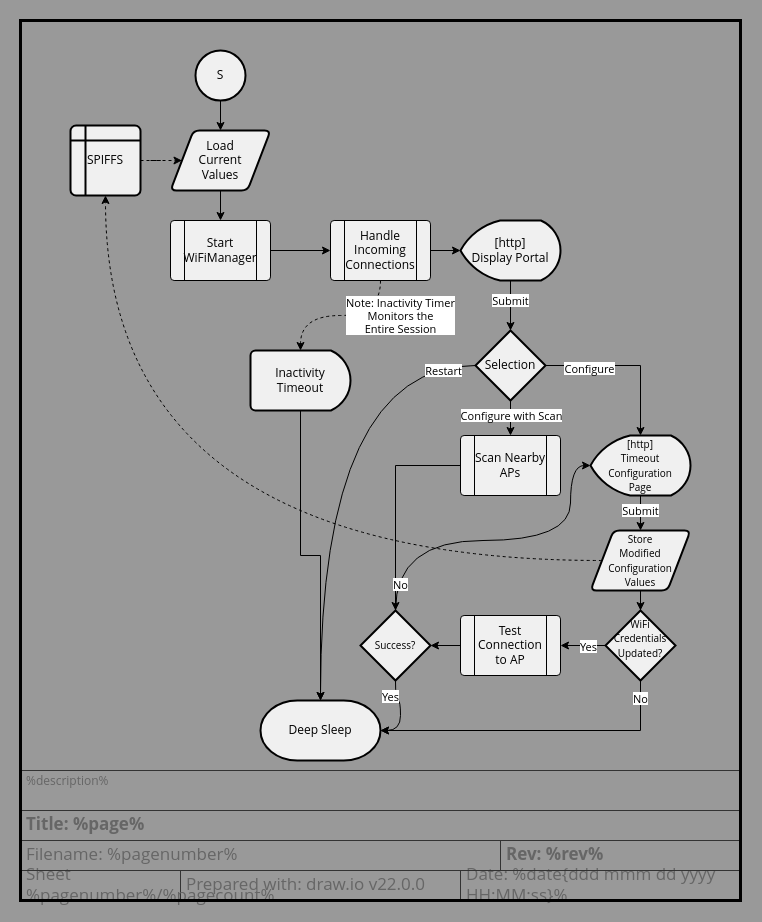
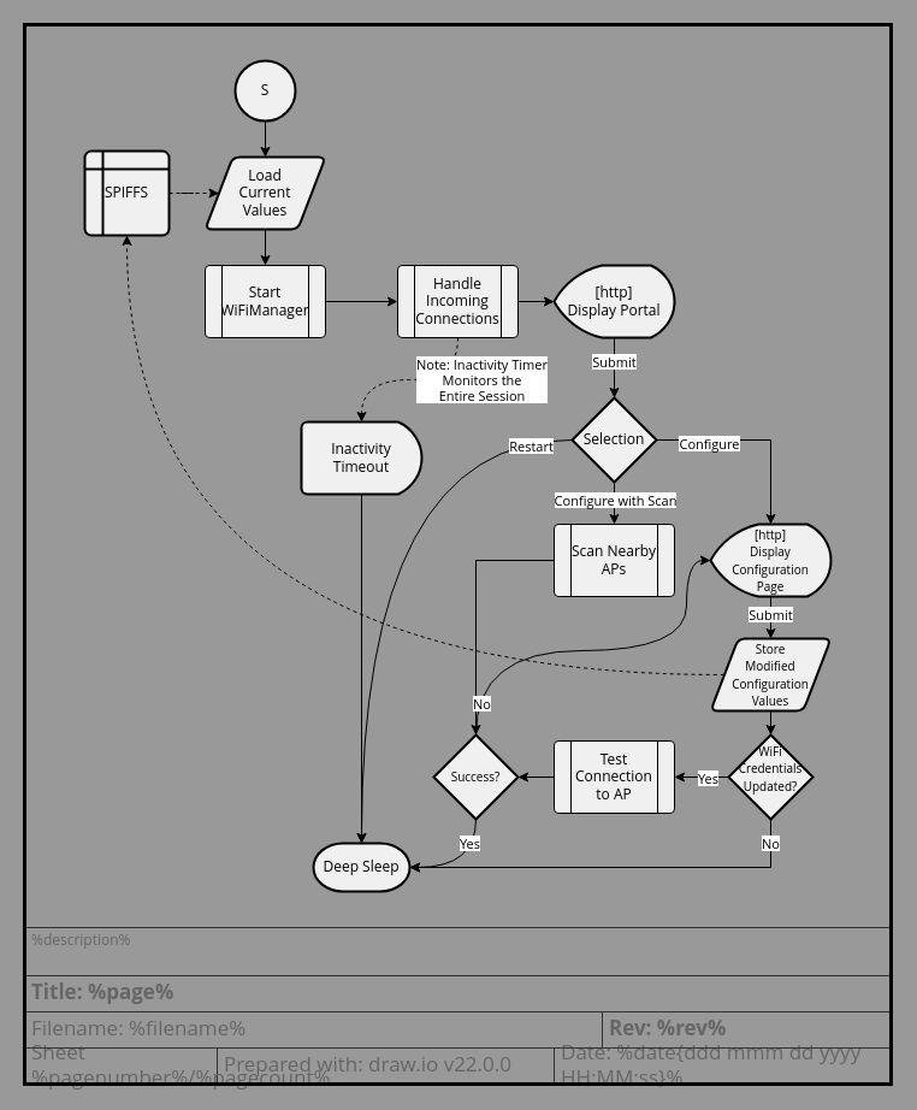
- <mxCell id="34" value="&lt;font style=&quot;font-size: 10px;&quot;&gt;[http]&lt;br&gt;Timeout&lt;br&gt;Configuration&lt;br&gt;Page&lt;/font&gt;" style="strokeWidth=2;html=1;shape=mxgraph.flowchart.display;whiteSpace=wrap;fontFamily=Open Sans;fillColor=#F0F0F0;" vertex="1" parent="11"><mxGeometry x="590" y="435" width="100" height="60" as="geometry" /></mxCell>
+ <mxCell id="34" value="&lt;font style=&quot;font-size: 10px;&quot;&gt;[http]&lt;br&gt;Display&lt;br&gt;Configuration&lt;br&gt;Page&lt;/font&gt;" style="strokeWidth=2;html=1;shape=mxgraph.flowchart.display;whiteSpace=wrap;fontFamily=Open Sans;fillColor=#F0F0F0;" vertex="1" parent="11"><mxGeometry x="590" y="435" width="100" height="60" as="geometry" /></mxCell>
- <mxCell id="12" value="Deep Sleep" style="strokeWidth=2;html=1;shape=mxgraph.flowchart.terminator;whiteSpace=wrap;fontFamily=Open Sans;fillColor=#F0F0F0;" vertex="1" parent="11"><mxGeometry x="260" y="700" width="120" height="60" as="geometry" /></mxCell>
+ <mxCell id="12" value="Deep Sleep" style="strokeWidth=2;html=1;shape=mxgraph.flowchart.terminator;whiteSpace=wrap;fontFamily=Open Sans;fillColor=#F0F0F0;" vertex="1" parent="11"><mxGeometry x="260" y="700" width="80" height="40" as="geometry" /></mxCell>
- <mxCell id="6" value="Filename: %pagenumber%" style="strokeWidth=1;shadow=0;dashed=0;align=center;html=1;shape=mxgraph.mockup.text.textBox;fontColor=#666666;align=left;fontSize=17;spacingLeft=4;spacingTop=-3;whiteSpace=wrap;strokeColor=#333333;mainText=;fillColor=none;fontFamily=Open Sans;movable=1;resizable=1;rotatable=1;deletable=1;editable=1;locked=0;connectable=1;" parent="1" vertex="1"><mxGeometry x="20" y="840" width="480" height="30" as="geometry" /></mxCell>
+ <mxCell id="6" value="Filename: %filename%" style="strokeWidth=1;shadow=0;dashed=0;align=center;html=1;shape=mxgraph.mockup.text.textBox;fontColor=#666666;align=left;fontSize=17;spacingLeft=4;spacingTop=-3;whiteSpace=wrap;strokeColor=#333333;mainText=;fillColor=none;fontFamily=Open Sans;movable=1;resizable=1;rotatable=1;deletable=1;editable=1;locked=0;connectable=1;" parent="1" vertex="1"><mxGeometry x="20" y="840" width="480" height="30" as="geometry" /></mxCell>
